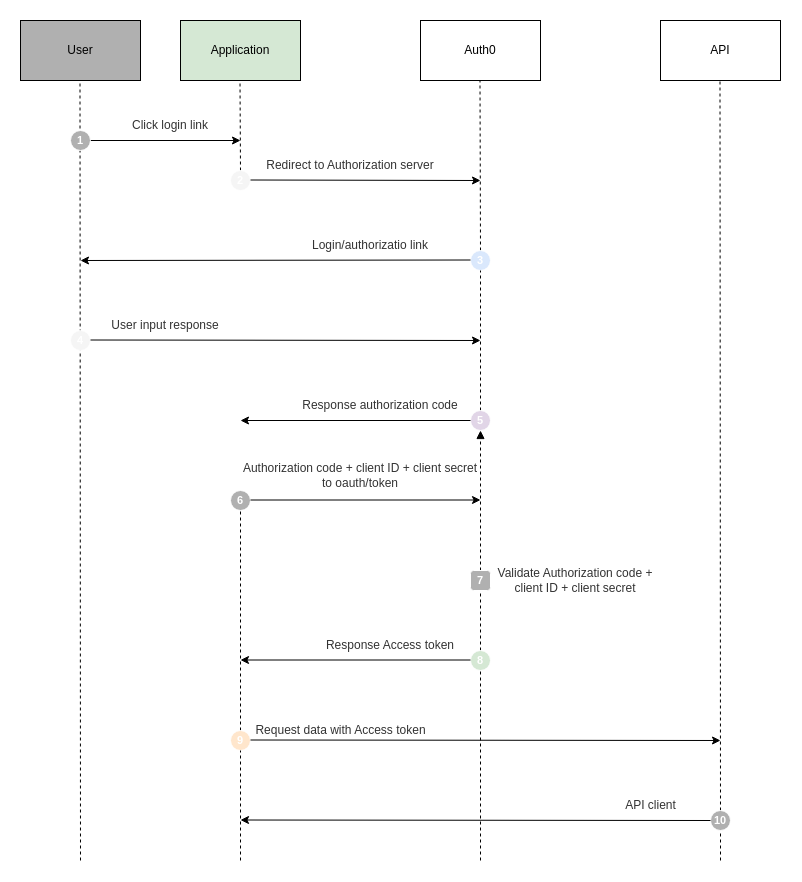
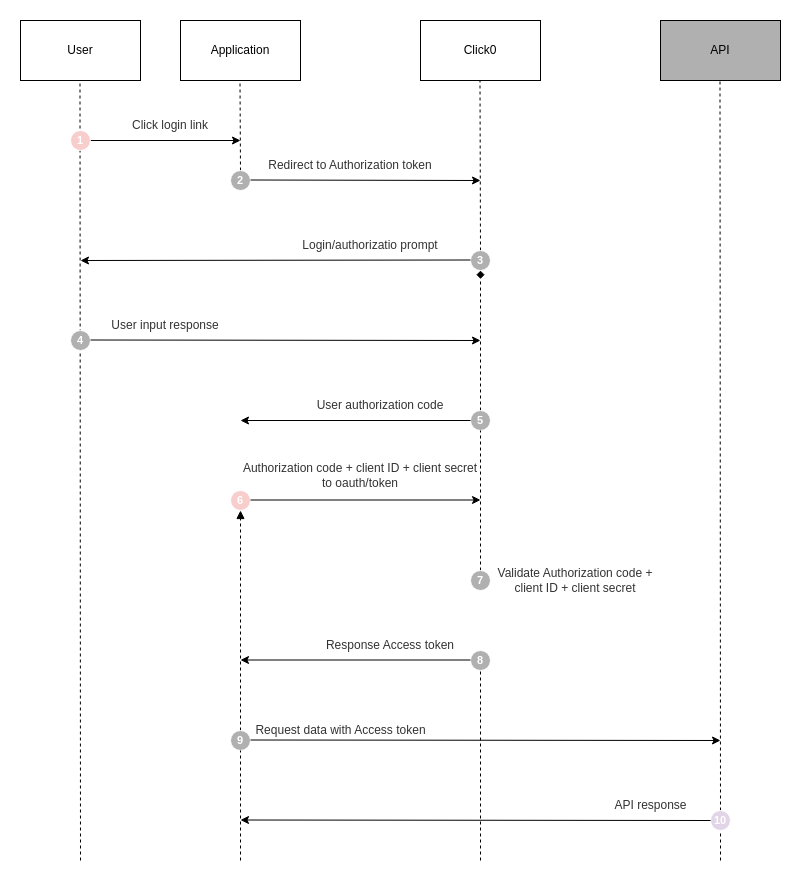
- <mxCell id="2" value="User" style="rounded=0;whiteSpace=wrap;html=1;fillColor=#b0b0b0;" vertex="1" parent="1"><mxGeometry x="20" y="20" width="120" height="60" as="geometry" /></mxCell>
+ <mxCell id="2" value="User" style="rounded=0;whiteSpace=wrap;html=1;" vertex="1" parent="1"><mxGeometry x="20" y="20" width="120" height="60" as="geometry" /></mxCell>
- <mxCell id="3" value="Application" style="rounded=0;whiteSpace=wrap;html=1;fillColor=#d5e8d4;" vertex="1" parent="1"><mxGeometry x="180" y="20" width="120" height="60" as="geometry" /></mxCell>
+ <mxCell id="3" value="Application" style="rounded=0;whiteSpace=wrap;html=1;" vertex="1" parent="1"><mxGeometry x="180" y="20" width="120" height="60" as="geometry" /></mxCell>
- <mxCell id="4" value="Auth0" style="rounded=0;whiteSpace=wrap;html=1;" vertex="1" parent="1"><mxGeometry x="420" y="20" width="120" height="60" as="geometry" /></mxCell>
+ <mxCell id="4" value="Click0" style="rounded=0;whiteSpace=wrap;html=1;" vertex="1" parent="1"><mxGeometry x="420" y="20" width="120" height="60" as="geometry" /></mxCell>
- <mxCell id="5" value="API" style="rounded=0;whiteSpace=wrap;html=1;" vertex="1" parent="1"><mxGeometry x="660" y="20" width="120" height="60" as="geometry" /></mxCell>
+ <mxCell id="5" value="API" style="rounded=0;whiteSpace=wrap;html=1;fillColor=#b0b0b0;" vertex="1" parent="1"><mxGeometry x="660" y="20" width="120" height="60" as="geometry" /></mxCell>
- <mxCell id="11" value="&lt;font color=&quot;#ffffff&quot; style=&quot;font-size: 11px;&quot;&gt;1&lt;/font&gt;" style="ellipse;whiteSpace=wrap;html=1;aspect=fixed;fillColor=#B0B0B0;strokeColor=#FFFFFF;verticalAlign=middle;fontStyle=1;fontSize=11;" vertex="1" parent="1"><mxGeometry x="70" y="130" width="20" height="20" as="geometry" /></mxCell>
+ <mxCell id="11" value="&lt;font color=&quot;#ffffff&quot; style=&quot;font-size: 11px;&quot;&gt;1&lt;/font&gt;" style="ellipse;whiteSpace=wrap;html=1;aspect=fixed;fillColor=#f8cecc;strokeColor=#FFFFFF;verticalAlign=middle;fontStyle=1;fontSize=11;" vertex="1" parent="1"><mxGeometry x="70" y="130" width="20" height="20" as="geometry" /></mxCell>
- <mxCell id="37" value="Redirect to Authorization server" style="text;html=1;strokeColor=none;fillColor=none;align=center;verticalAlign=middle;whiteSpace=wrap;rounded=0;fontSize=12;fontColor=#333333;" vertex="1" parent="1"><mxGeometry x="260" y="150" width="180" height="30" as="geometry" /></mxCell>
+ <mxCell id="37" value="Redirect to Authorization token" style="text;html=1;strokeColor=none;fillColor=none;align=center;verticalAlign=middle;whiteSpace=wrap;rounded=0;fontSize=12;fontColor=#333333;" vertex="1" parent="1"><mxGeometry x="260" y="150" width="180" height="30" as="geometry" /></mxCell>
- <mxCell id="13" value="&lt;font color=&quot;#ffffff&quot; style=&quot;font-size: 11px;&quot;&gt;2&lt;/font&gt;" style="ellipse;whiteSpace=wrap;html=1;aspect=fixed;fillColor=#f5f5f5;strokeColor=#FFFFFF;verticalAlign=middle;fontStyle=1;fontSize=11;" vertex="1" parent="1"><mxGeometry x="230" y="170" width="20" height="20" as="geometry" /></mxCell>
+ <mxCell id="13" value="&lt;font color=&quot;#ffffff&quot; style=&quot;font-size: 11px;&quot;&gt;2&lt;/font&gt;" style="ellipse;whiteSpace=wrap;html=1;aspect=fixed;fillColor=#B0B0B0;strokeColor=#FFFFFF;verticalAlign=middle;fontStyle=1;fontSize=11;" vertex="1" parent="1"><mxGeometry x="230" y="170" width="20" height="20" as="geometry" /></mxCell>
- <mxCell id="38" value="Login/authorizatio link" style="text;html=1;strokeColor=none;fillColor=none;align=center;verticalAlign=middle;whiteSpace=wrap;rounded=0;fontSize=12;fontColor=#333333;" vertex="1" parent="1"><mxGeometry x="280" y="230" width="180" height="30" as="geometry" /></mxCell>
+ <mxCell id="38" value="Login/authorizatio prompt" style="text;html=1;strokeColor=none;fillColor=none;align=center;verticalAlign=middle;whiteSpace=wrap;rounded=0;fontSize=12;fontColor=#333333;" vertex="1" parent="1"><mxGeometry x="280" y="230" width="180" height="30" as="geometry" /></mxCell>
- <mxCell id="15" value="&lt;font color=&quot;#ffffff&quot; style=&quot;font-size: 11px;&quot;&gt;3&lt;/font&gt;" style="ellipse;whiteSpace=wrap;html=1;aspect=fixed;fillColor=#dae8fc;strokeColor=#FFFFFF;verticalAlign=middle;fontStyle=1;fontSize=11;" vertex="1" parent="1"><mxGeometry x="470" y="250" width="20" height="20" as="geometry" /></mxCell>
+ <mxCell id="15" value="&lt;font color=&quot;#ffffff&quot; style=&quot;font-size: 11px;&quot;&gt;3&lt;/font&gt;" style="ellipse;whiteSpace=wrap;html=1;aspect=fixed;fillColor=#B0B0B0;strokeColor=#FFFFFF;verticalAlign=middle;fontStyle=1;fontSize=11;" vertex="1" parent="1"><mxGeometry x="470" y="250" width="20" height="20" as="geometry" /></mxCell>
- <mxCell id="16" value="" style="endArrow=none;dashed=1;html=1;rounded=0;startArrow=none;" edge="1" parent="1" source="20" target="15"><mxGeometry width="50" height="50" relative="1" as="geometry"><mxPoint x="480" y="661" as="sourcePoint" /><mxPoint x="479.5" y="80" as="targetPoint" /></mxGeometry></mxCell>
+ <mxCell id="16" value="" style="endArrow=diamond;dashed=1;html=1;rounded=0;startArrow=none;" edge="1" parent="1" source="20" target="15"><mxGeometry width="50" height="50" relative="1" as="geometry"><mxPoint x="480" y="661" as="sourcePoint" /><mxPoint x="479.5" y="80" as="targetPoint" /></mxGeometry></mxCell>
- <mxCell id="18" value="&lt;font color=&quot;#ffffff&quot; style=&quot;font-size: 11px;&quot;&gt;4&lt;/font&gt;" style="ellipse;whiteSpace=wrap;html=1;aspect=fixed;fillColor=#f5f5f5;strokeColor=#FFFFFF;verticalAlign=middle;fontStyle=1;fontSize=11;" vertex="1" parent="1"><mxGeometry x="70" y="330" width="20" height="20" as="geometry" /></mxCell>
+ <mxCell id="18" value="&lt;font color=&quot;#ffffff&quot; style=&quot;font-size: 11px;&quot;&gt;4&lt;/font&gt;" style="ellipse;whiteSpace=wrap;html=1;aspect=fixed;fillColor=#B0B0B0;strokeColor=#FFFFFF;verticalAlign=middle;fontStyle=1;fontSize=11;" vertex="1" parent="1"><mxGeometry x="70" y="330" width="20" height="20" as="geometry" /></mxCell>
- <mxCell id="40" value="Response authorization code" style="text;html=1;strokeColor=none;fillColor=none;align=center;verticalAlign=middle;whiteSpace=wrap;rounded=0;fontSize=12;fontColor=#333333;" vertex="1" parent="1"><mxGeometry x="290" y="390" width="180" height="30" as="geometry" /></mxCell>
+ <mxCell id="40" value="User authorization code" style="text;html=1;strokeColor=none;fillColor=none;align=center;verticalAlign=middle;whiteSpace=wrap;rounded=0;fontSize=12;fontColor=#333333;" vertex="1" parent="1"><mxGeometry x="290" y="390" width="180" height="30" as="geometry" /></mxCell>
- <mxCell id="20" value="&lt;font color=&quot;#ffffff&quot; style=&quot;font-size: 11px;&quot;&gt;5&lt;/font&gt;" style="ellipse;whiteSpace=wrap;html=1;aspect=fixed;fillColor=#e1d5e7;strokeColor=#FFFFFF;verticalAlign=middle;fontStyle=1;fontSize=11;" vertex="1" parent="1"><mxGeometry x="470" y="410" width="20" height="20" as="geometry" /></mxCell>
+ <mxCell id="20" value="&lt;font color=&quot;#ffffff&quot; style=&quot;font-size: 11px;&quot;&gt;5&lt;/font&gt;" style="ellipse;whiteSpace=wrap;html=1;aspect=fixed;fillColor=#B0B0B0;strokeColor=#FFFFFF;verticalAlign=middle;fontStyle=1;fontSize=11;" vertex="1" parent="1"><mxGeometry x="470" y="410" width="20" height="20" as="geometry" /></mxCell>
- <mxCell id="21" value="" style="endArrow=block;dashed=1;html=1;rounded=0;startArrow=none;" edge="1" parent="1" source="26" target="20"><mxGeometry width="50" height="50" relative="1" as="geometry"><mxPoint x="480" y="661" as="sourcePoint" /><mxPoint x="480" y="270" as="targetPoint" /></mxGeometry></mxCell>
+ <mxCell id="21" value="" style="endArrow=none;dashed=1;html=1;rounded=0;startArrow=none;" edge="1" parent="1" source="26" target="20"><mxGeometry width="50" height="50" relative="1" as="geometry"><mxPoint x="480" y="661" as="sourcePoint" /><mxPoint x="480" y="270" as="targetPoint" /></mxGeometry></mxCell>
- <mxCell id="23" value="&lt;font color=&quot;#ffffff&quot; style=&quot;font-size: 11px;&quot;&gt;6&lt;/font&gt;" style="ellipse;whiteSpace=wrap;html=1;aspect=fixed;fillColor=#B0B0B0;strokeColor=#FFFFFF;verticalAlign=middle;fontStyle=1;fontSize=11;" vertex="1" parent="1"><mxGeometry x="230" y="490" width="20" height="20" as="geometry" /></mxCell>
+ <mxCell id="23" value="&lt;font color=&quot;#ffffff&quot; style=&quot;font-size: 11px;&quot;&gt;6&lt;/font&gt;" style="ellipse;whiteSpace=wrap;html=1;aspect=fixed;fillColor=#f8cecc;strokeColor=#FFFFFF;verticalAlign=middle;fontStyle=1;fontSize=11;" vertex="1" parent="1"><mxGeometry x="230" y="490" width="20" height="20" as="geometry" /></mxCell>
- <mxCell id="24" value="" style="endArrow=none;dashed=1;html=1;rounded=0;startArrow=none;" edge="1" parent="1" source="31" target="23"><mxGeometry width="50" height="50" relative="1" as="geometry"><mxPoint x="240" y="810" as="sourcePoint" /><mxPoint x="240" y="190" as="targetPoint" /></mxGeometry></mxCell>
+ <mxCell id="24" value="" style="endArrow=block;dashed=1;html=1;rounded=0;startArrow=none;" edge="1" parent="1" source="31" target="23"><mxGeometry width="50" height="50" relative="1" as="geometry"><mxPoint x="240" y="810" as="sourcePoint" /><mxPoint x="240" y="190" as="targetPoint" /></mxGeometry></mxCell>
- <mxCell id="26" value="&lt;font color=&quot;#ffffff&quot; style=&quot;font-size: 11px;&quot;&gt;7&lt;/font&gt;" style="whiteSpace=wrap;html=1;aspect=fixed;fillColor=#B0B0B0;strokeColor=#FFFFFF;verticalAlign=middle;fontStyle=1;fontSize=11;rounded=1;" vertex="1" parent="1"><mxGeometry x="470" y="570" width="20" height="20" as="geometry" /></mxCell>
+ <mxCell id="26" value="&lt;font color=&quot;#ffffff&quot; style=&quot;font-size: 11px;&quot;&gt;7&lt;/font&gt;" style="ellipse;whiteSpace=wrap;html=1;aspect=fixed;fillColor=#B0B0B0;strokeColor=#FFFFFF;verticalAlign=middle;fontStyle=1;fontSize=11;" vertex="1" parent="1"><mxGeometry x="470" y="570" width="20" height="20" as="geometry" /></mxCell>
- <mxCell id="27" value="" style="endArrow=none;dashed=1;html=1;rounded=0;startArrow=none;" edge="1" parent="1" source="28" target="26"><mxGeometry width="50" height="50" relative="1" as="geometry"><mxPoint x="480" y="810" as="sourcePoint" /><mxPoint x="480" y="430" as="targetPoint" /></mxGeometry></mxCell>
- <mxCell id="28" value="&lt;font color=&quot;#ffffff&quot; style=&quot;font-size: 11px;&quot;&gt;8&lt;/font&gt;" style="ellipse;whiteSpace=wrap;html=1;aspect=fixed;fillColor=#d5e8d4;strokeColor=#FFFFFF;verticalAlign=middle;fontStyle=1;fontSize=11;" vertex="1" parent="1"><mxGeometry x="470" y="650" width="20" height="20" as="geometry" /></mxCell>
+ <mxCell id="28" value="&lt;font color=&quot;#ffffff&quot; style=&quot;font-size: 11px;&quot;&gt;8&lt;/font&gt;" style="ellipse;whiteSpace=wrap;html=1;aspect=fixed;fillColor=#B0B0B0;strokeColor=#FFFFFF;verticalAlign=middle;fontStyle=1;fontSize=11;" vertex="1" parent="1"><mxGeometry x="470" y="650" width="20" height="20" as="geometry" /></mxCell>
- <mxCell id="31" value="&lt;font color=&quot;#ffffff&quot; style=&quot;font-size: 11px;&quot;&gt;9&lt;/font&gt;" style="ellipse;whiteSpace=wrap;html=1;aspect=fixed;fillColor=#ffe6cc;strokeColor=#FFFFFF;verticalAlign=middle;fontStyle=1;fontSize=11;" vertex="1" parent="1"><mxGeometry x="230" y="730" width="20" height="20" as="geometry" /></mxCell>
+ <mxCell id="31" value="&lt;font color=&quot;#ffffff&quot; style=&quot;font-size: 11px;&quot;&gt;9&lt;/font&gt;" style="ellipse;whiteSpace=wrap;html=1;aspect=fixed;fillColor=#B0B0B0;strokeColor=#FFFFFF;verticalAlign=middle;fontStyle=1;fontSize=11;" vertex="1" parent="1"><mxGeometry x="230" y="730" width="20" height="20" as="geometry" /></mxCell>
- <mxCell id="45" value="API client" style="text;html=1;align=center;verticalAlign=middle;resizable=0;points=[];autosize=1;strokeColor=none;fillColor=none;fontSize=12;fontColor=#333333;" vertex="1" parent="1"><mxGeometry x="600" y="790" width="100" height="30" as="geometry" /></mxCell>
+ <mxCell id="45" value="API response" style="text;html=1;align=center;verticalAlign=middle;resizable=0;points=[];autosize=1;strokeColor=none;fillColor=none;fontSize=12;fontColor=#333333;" vertex="1" parent="1"><mxGeometry x="600" y="790" width="100" height="30" as="geometry" /></mxCell>
- <mxCell id="34" value="&lt;font color=&quot;#ffffff&quot; style=&quot;font-size: 11px;&quot;&gt;10&lt;/font&gt;" style="ellipse;whiteSpace=wrap;html=1;aspect=fixed;fillColor=#B0B0B0;strokeColor=#FFFFFF;verticalAlign=middle;fontStyle=1;fontSize=11;" vertex="1" parent="1"><mxGeometry x="710" y="810" width="20" height="20" as="geometry" /></mxCell>
+ <mxCell id="34" value="&lt;font color=&quot;#ffffff&quot; style=&quot;font-size: 11px;&quot;&gt;10&lt;/font&gt;" style="ellipse;whiteSpace=wrap;html=1;aspect=fixed;fillColor=#e1d5e7;strokeColor=#FFFFFF;verticalAlign=middle;fontStyle=1;fontSize=11;" vertex="1" parent="1"><mxGeometry x="710" y="810" width="20" height="20" as="geometry" /></mxCell>
